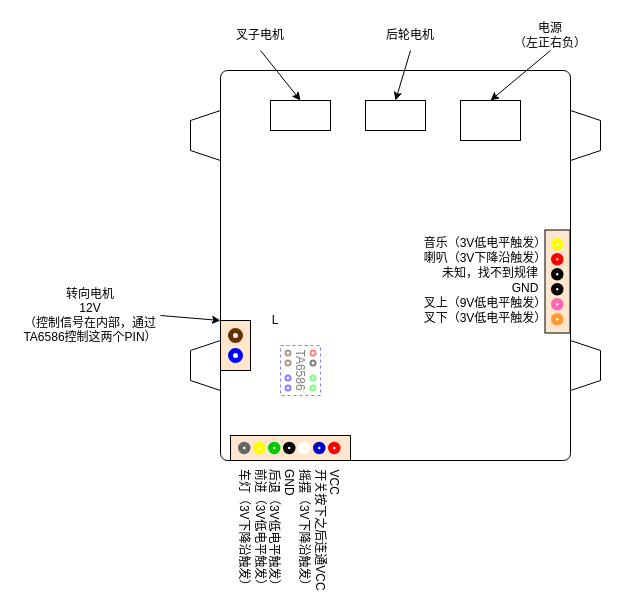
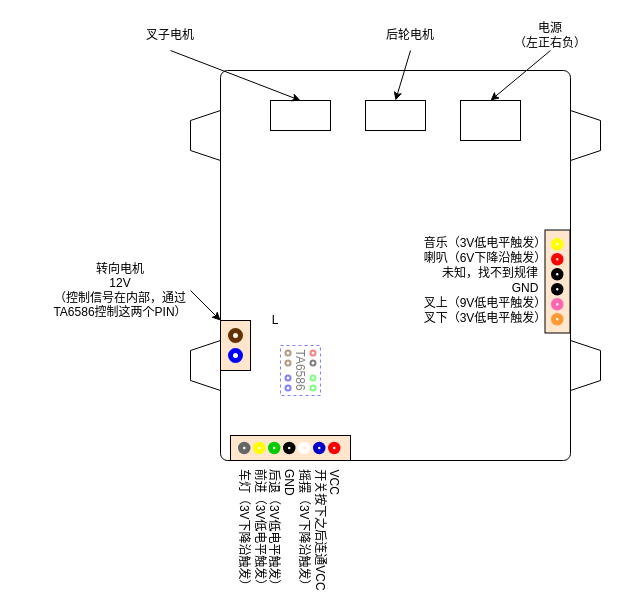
- <mxCell id="7" value="叉子电机" style="text;html=1;strokeColor=none;fillColor=none;align=center;verticalAlign=middle;whiteSpace=wrap;rounded=0;" parent="1" vertex="1"><mxGeometry x="230" y="20" width="60" height="30" as="geometry" /></mxCell>
+ <mxCell id="7" value="叉子电机" style="text;html=1;strokeColor=none;fillColor=none;align=center;verticalAlign=middle;whiteSpace=wrap;rounded=0;" parent="1" vertex="1"><mxGeometry x="140" y="20" width="60" height="30" as="geometry" /></mxCell>
- <mxCell id="52" value="喇叭（3V下降沿触发）" style="text;html=1;strokeColor=none;fillColor=none;align=center;verticalAlign=middle;whiteSpace=wrap;rounded=0;" parent="1" vertex="1"><mxGeometry x="420" y="248" width="130" height="20" as="geometry" /></mxCell>
+ <mxCell id="52" value="喇叭（6V下降沿触发）" style="text;html=1;strokeColor=none;fillColor=none;align=center;verticalAlign=middle;whiteSpace=wrap;rounded=0;" parent="1" vertex="1"><mxGeometry x="420" y="248" width="130" height="20" as="geometry" /></mxCell>
- <mxCell id="20" value="转向电机&lt;br&gt;12V&lt;br&gt;（控制信号在内部，通过TA6586控制这两个PIN）" style="text;html=1;strokeColor=none;fillColor=none;align=center;verticalAlign=middle;whiteSpace=wrap;rounded=0;" parent="1" vertex="1"><mxGeometry x="20" y="280" width="140" height="70" as="geometry" /></mxCell>
+ <mxCell id="20" value="转向电机&lt;br&gt;12V&lt;br&gt;（控制信号在内部，通过TA6586控制这两个PIN）" style="text;html=1;strokeColor=none;fillColor=none;align=center;verticalAlign=middle;whiteSpace=wrap;rounded=0;" parent="1" vertex="1"><mxGeometry x="50" y="255" width="140" height="70" as="geometry" /></mxCell>
